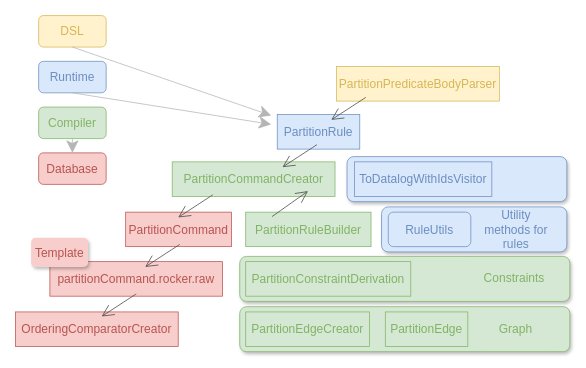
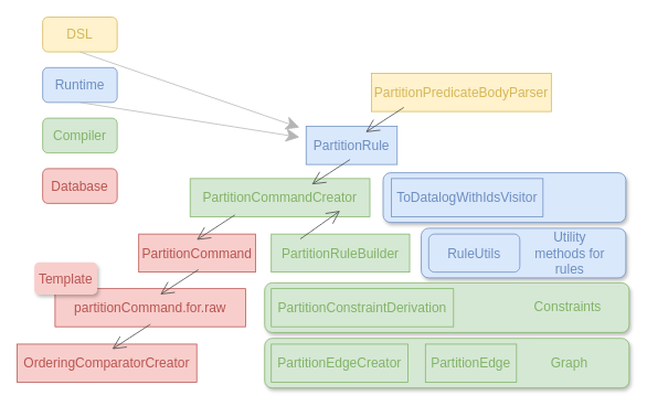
- <mxCell id="23" value="" style="endArrow=classic;html=1;rounded=0;fontSize=12;fontColor=#B85450;startSize=14;endSize=14;sourcePerimeterSpacing=8;targetPerimeterSpacing=8;curved=1;exitX=0.5;exitY=1;exitDx=0;exitDy=0;entryX=0.5;entryY=0;entryDx=0;entryDy=0;strokeColor=#B5B5B5;" edge="1" parent="1" source="13" target="12"><mxGeometry width="50" height="50" relative="1" as="geometry"><mxPoint x="106" y="133" as="sourcePoint" /><mxPoint x="106" y="152" as="targetPoint" /></mxGeometry></mxCell>
- <mxCell id="8" value="partitionCommand.rocker.raw" style="rounded=0;whiteSpace=wrap;html=1;fontSize=16;fillColor=#f8cecc;strokeColor=#b85450;fontColor=#B85450;" vertex="1" parent="1"><mxGeometry x="66" y="348" width="230" height="46" as="geometry" /></mxCell>
+ <mxCell id="8" value="partitionCommand.for.raw" style="rounded=0;whiteSpace=wrap;html=1;fontSize=16;fillColor=#f8cecc;strokeColor=#b85450;fontColor=#B85450;" vertex="1" parent="1"><mxGeometry x="66" y="348" width="230" height="46" as="geometry" /></mxCell>
